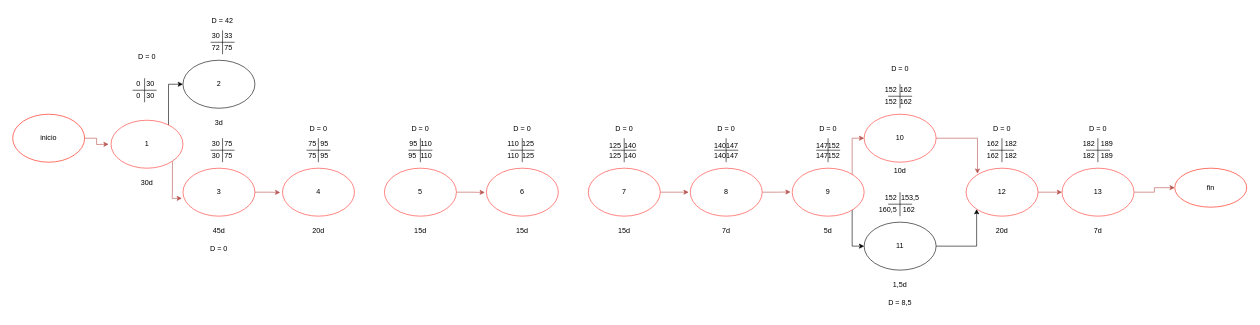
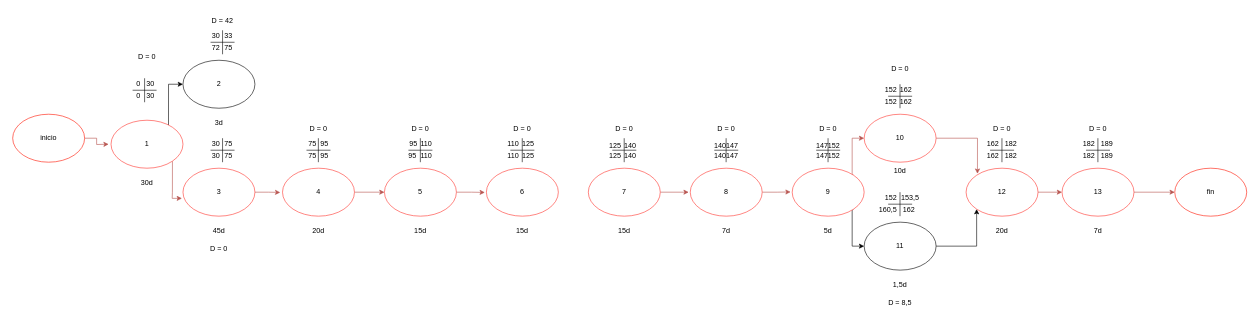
- <mxCell id="42" value="fin" style="ellipse;whiteSpace=wrap;html=1;strokeColor=#FF1605;" vertex="1" parent="1"><mxGeometry x="1958" y="280" width="120" height="65" as="geometry" /></mxCell>
+ <mxCell id="42" value="fin" style="ellipse;whiteSpace=wrap;html=1;strokeColor=#FF1605;" vertex="1" parent="1"><mxGeometry x="1958" y="280" width="120" height="80" as="geometry" /></mxCell>
+ <mxCell id="10" style="edgeStyle=orthogonalEdgeStyle;rounded=0;orthogonalLoop=1;jettySize=auto;html=1;entryX=0;entryY=0.5;entryDx=0;entryDy=0;fillColor=#f8cecc;strokeColor=#b85450;" edge="1" parent="1" source="11" target="13"><mxGeometry relative="1" as="geometry" /></mxCell>
